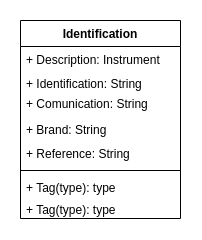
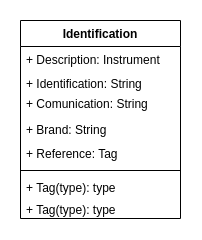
- <mxCell id="4" value="+ Reference: String&#10;" style="text;strokeColor=none;fillColor=none;align=left;verticalAlign=top;spacingLeft=4;spacingRight=4;overflow=hidden;rotatable=0;points=[[0,0.5],[1,0.5]];portConstraint=eastwest;" vertex="1" parent="2"><mxGeometry y="120" width="160" height="26" as="geometry" /></mxCell>
+ <mxCell id="4" value="+ Reference: Tag&#10;" style="text;strokeColor=none;fillColor=none;align=left;verticalAlign=top;spacingLeft=4;spacingRight=4;overflow=hidden;rotatable=0;points=[[0,0.5],[1,0.5]];portConstraint=eastwest;" vertex="1" parent="2"><mxGeometry y="120" width="160" height="26" as="geometry" /></mxCell>
